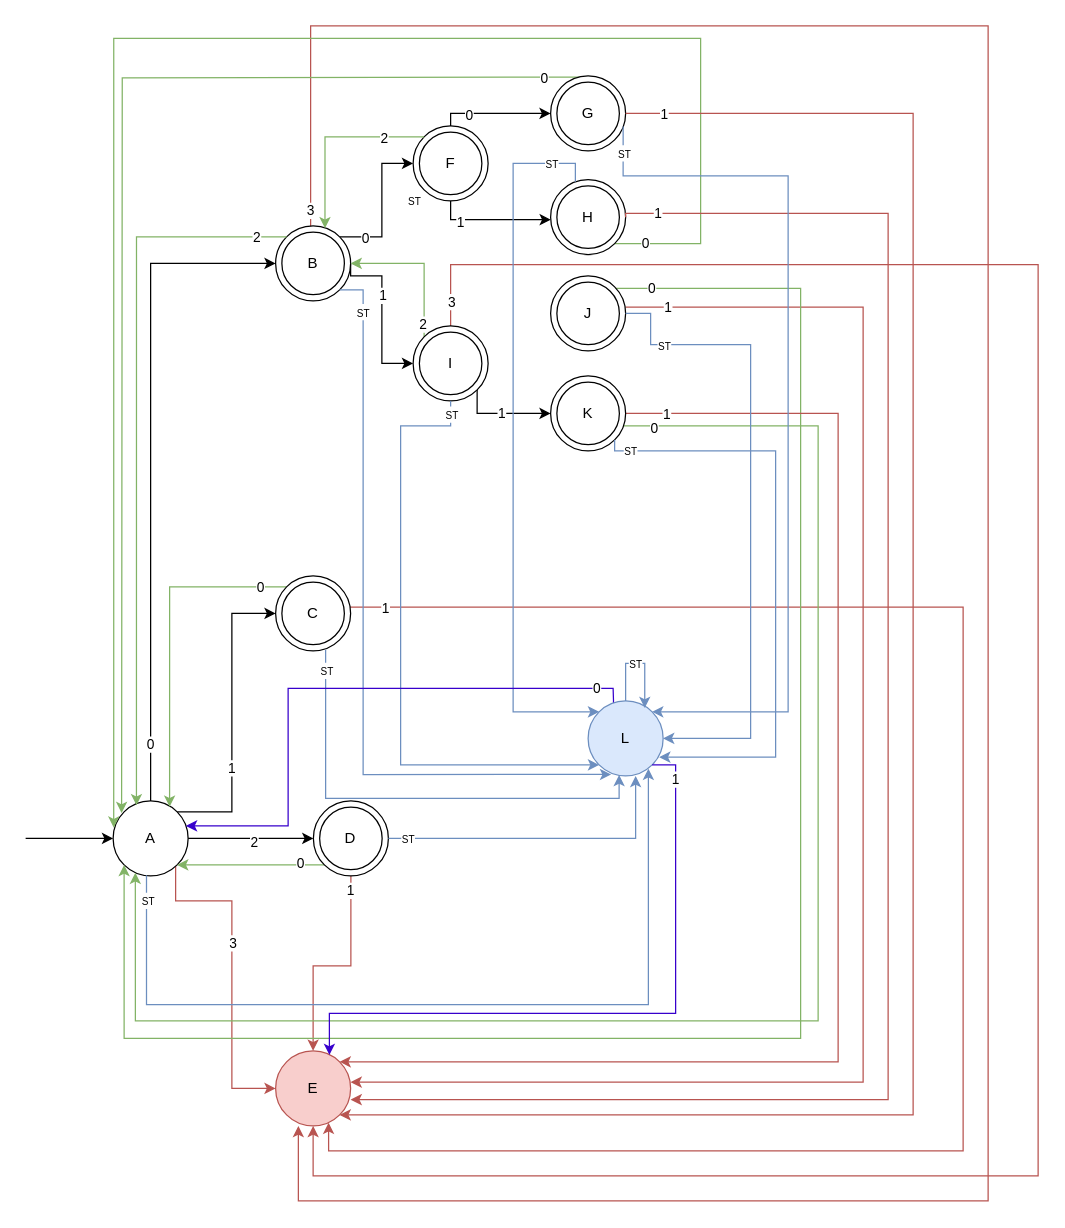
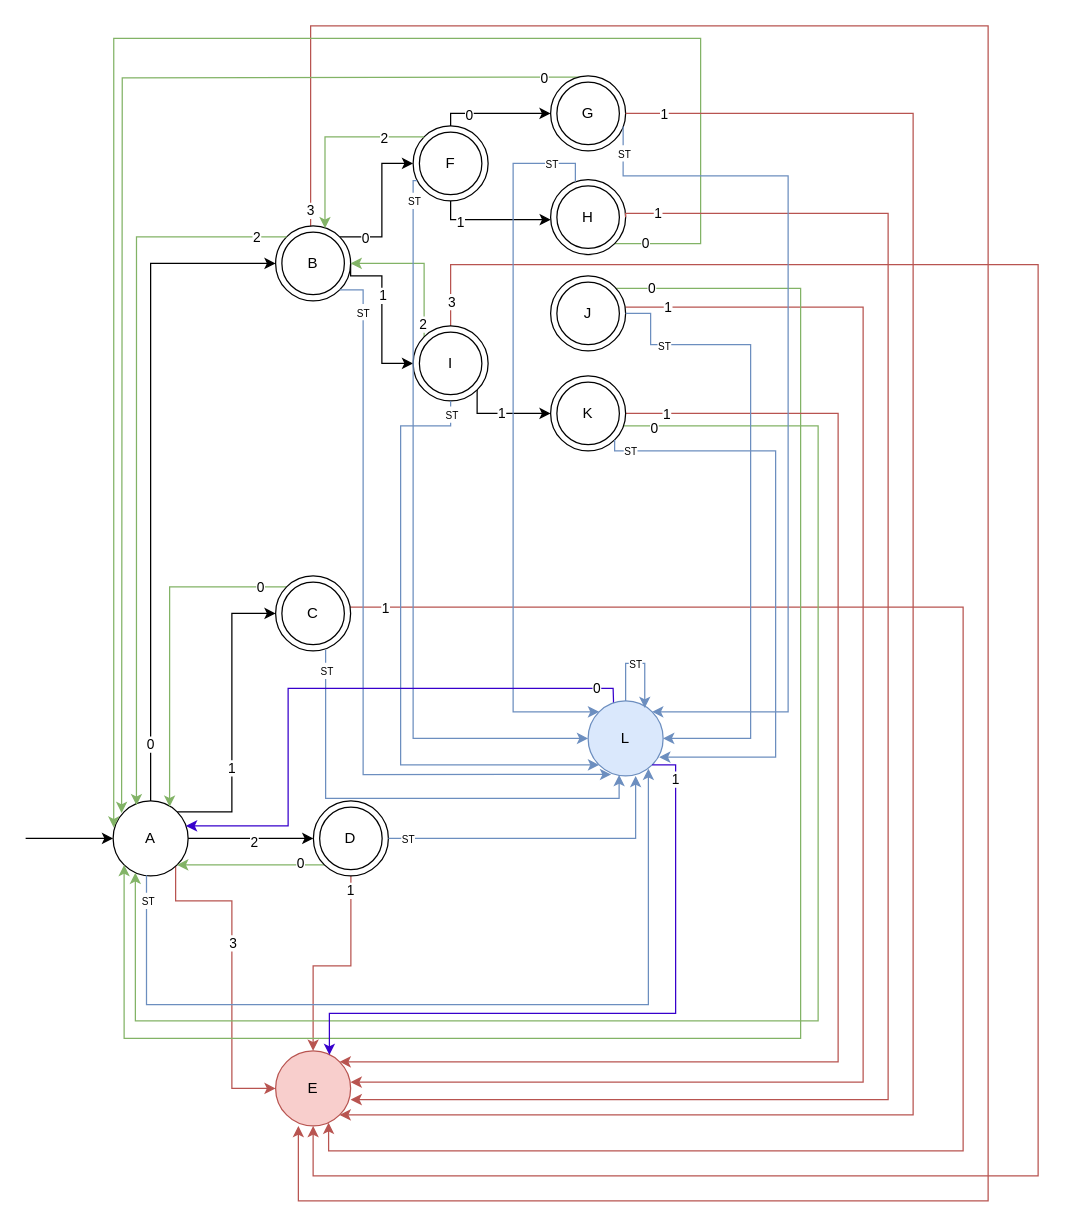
+ <mxCell id="50" style="edgeStyle=orthogonalEdgeStyle;rounded=0;orthogonalLoop=1;jettySize=auto;html=1;exitX=0.054;exitY=0.73;exitDx=0;exitDy=0;entryX=0;entryY=0.5;entryDx=0;entryDy=0;exitPerimeter=0;fillColor=#dae8fc;strokeColor=#6c8ebf;" parent="1" source="39" target="91" edge="1"><mxGeometry relative="1" as="geometry"><Array as="points"><mxPoint x="330" y="144" /><mxPoint x="330" y="590" /></Array></mxGeometry></mxCell>
